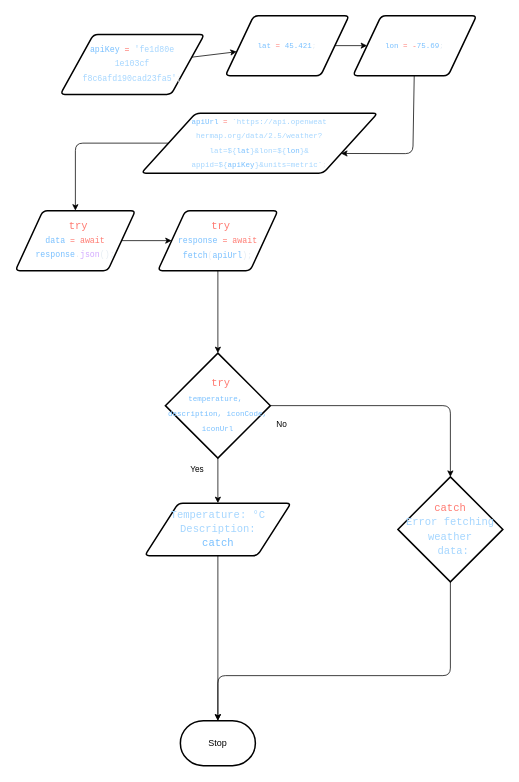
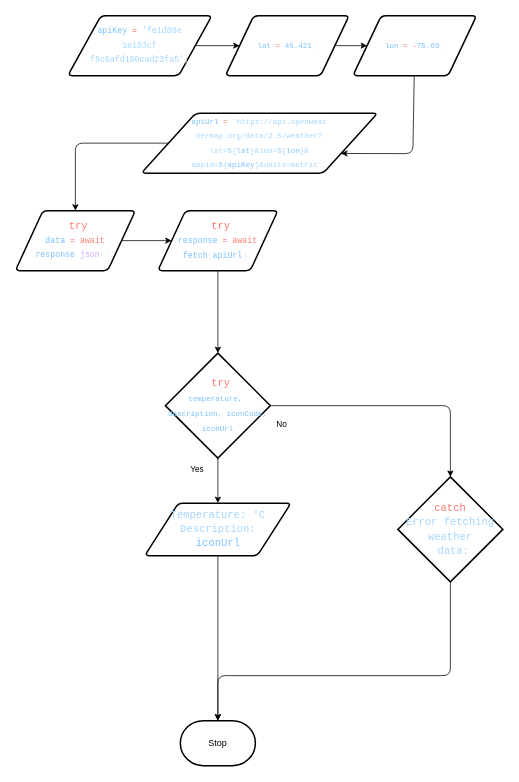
- <mxCell id="3" value="&lt;div style=&quot;color: rgb(230, 237, 243); font-family: Consolas, &amp;quot;Courier New&amp;quot;, monospace; line-height: 19px; font-size: 11px;&quot;&gt;&lt;font style=&quot;font-size: 11px;&quot;&gt;&lt;span style=&quot;color: rgb(121, 192, 255);&quot;&gt;apiKey&lt;/span&gt; &lt;span style=&quot;color: rgb(255, 123, 114);&quot;&gt;=&lt;/span&gt; &lt;span style=&quot;color: rgb(165, 214, 255);&quot;&gt;'fe1d80&lt;/span&gt;&lt;span style=&quot;color: rgb(165, 214, 255); background-color: initial;&quot;&gt;e&lt;/span&gt;&lt;/font&gt;&lt;/div&gt;&lt;div style=&quot;color: rgb(230, 237, 243); font-family: Consolas, &amp;quot;Courier New&amp;quot;, monospace; line-height: 19px; font-size: 11px;&quot;&gt;&lt;font style=&quot;font-size: 11px;&quot;&gt;&lt;font style=&quot;font-size: 11px;&quot;&gt;&lt;span style=&quot;color: rgb(165, 214, 255); background-color: initial;&quot;&gt;1&lt;/span&gt;&lt;/font&gt;&lt;font style=&quot;background-color: initial; font-size: 11px;&quot;&gt;&lt;span style=&quot;color: rgb(165, 214, 255); background-color: initial;&quot;&gt;e103cf&lt;/span&gt;&lt;/font&gt;&lt;/font&gt;&lt;/div&gt;&lt;div style=&quot;color: rgb(230, 237, 243); font-family: Consolas, &amp;quot;Courier New&amp;quot;, monospace; line-height: 19px; font-size: 11px;&quot;&gt;&lt;font style=&quot;font-size: 11px;&quot;&gt;&lt;span style=&quot;background-color: initial; color: rgb(165, 214, 255);&quot;&gt;f8c6afd1&lt;/span&gt;&lt;span style=&quot;background-color: initial; color: rgb(165, 214, 255);&quot;&gt;90cad23fa5'&lt;/span&gt;&lt;span style=&quot;background-color: initial;&quot;&gt;;&lt;/span&gt;&lt;/font&gt;&lt;/div&gt;" style="shape=parallelogram;html=1;strokeWidth=2;perimeter=parallelogramPerimeter;whiteSpace=wrap;rounded=1;arcSize=12;size=0.23;" vertex="1" parent="1"><mxGeometry x="80" y="45" width="192" height="80" as="geometry" /></mxCell>
+ <mxCell id="3" value="&lt;div style=&quot;color: rgb(230, 237, 243); font-family: Consolas, &amp;quot;Courier New&amp;quot;, monospace; line-height: 19px; font-size: 11px;&quot;&gt;&lt;font style=&quot;font-size: 11px;&quot;&gt;&lt;span style=&quot;color: rgb(121, 192, 255);&quot;&gt;apiKey&lt;/span&gt; &lt;span style=&quot;color: rgb(255, 123, 114);&quot;&gt;=&lt;/span&gt; &lt;span style=&quot;color: rgb(165, 214, 255);&quot;&gt;'fe1d80&lt;/span&gt;&lt;span style=&quot;color: rgb(165, 214, 255); background-color: initial;&quot;&gt;e&lt;/span&gt;&lt;/font&gt;&lt;/div&gt;&lt;div style=&quot;color: rgb(230, 237, 243); font-family: Consolas, &amp;quot;Courier New&amp;quot;, monospace; line-height: 19px; font-size: 11px;&quot;&gt;&lt;font style=&quot;font-size: 11px;&quot;&gt;&lt;font style=&quot;font-size: 11px;&quot;&gt;&lt;span style=&quot;color: rgb(165, 214, 255); background-color: initial;&quot;&gt;1&lt;/span&gt;&lt;/font&gt;&lt;font style=&quot;background-color: initial; font-size: 11px;&quot;&gt;&lt;span style=&quot;color: rgb(165, 214, 255); background-color: initial;&quot;&gt;e103cf&lt;/span&gt;&lt;/font&gt;&lt;/font&gt;&lt;/div&gt;&lt;div style=&quot;color: rgb(230, 237, 243); font-family: Consolas, &amp;quot;Courier New&amp;quot;, monospace; line-height: 19px; font-size: 11px;&quot;&gt;&lt;font style=&quot;font-size: 11px;&quot;&gt;&lt;span style=&quot;background-color: initial; color: rgb(165, 214, 255);&quot;&gt;f8c6afd1&lt;/span&gt;&lt;span style=&quot;background-color: initial; color: rgb(165, 214, 255);&quot;&gt;90cad23fa5'&lt;/span&gt;&lt;span style=&quot;background-color: initial;&quot;&gt;;&lt;/span&gt;&lt;/font&gt;&lt;/div&gt;" style="shape=parallelogram;html=1;strokeWidth=2;perimeter=parallelogramPerimeter;whiteSpace=wrap;rounded=1;arcSize=12;size=0.23;" vertex="1" parent="1"><mxGeometry x="90" y="20" width="192" height="80" as="geometry" /></mxCell>
- <mxCell id="21" value="&lt;div style=&quot;color: rgb(230, 237, 243); font-family: Consolas, &amp;quot;Courier New&amp;quot;, monospace; font-size: 14px; line-height: 19px;&quot;&gt;&lt;span style=&quot;color: rgb(165, 214, 255);&quot;&gt;Temperature:&amp;nbsp;&lt;/span&gt;&lt;span style=&quot;color: rgb(165, 214, 255);&quot;&gt;°C&lt;/span&gt;&lt;/div&gt;&lt;div style=&quot;color: rgb(230, 237, 243); font-family: Consolas, &amp;quot;Courier New&amp;quot;, monospace; font-size: 14px; line-height: 19px;&quot;&gt;&lt;div style=&quot;line-height: 19px;&quot;&gt;&lt;span style=&quot;color: rgb(165, 214, 255);&quot;&gt;Description:&lt;/span&gt;&lt;/div&gt;&lt;div style=&quot;line-height: 19px;&quot;&gt;&lt;div style=&quot;line-height: 19px;&quot;&gt;&lt;span style=&quot;color: rgb(121, 192, 255);&quot;&gt;catch&lt;/span&gt;&lt;/div&gt;&lt;/div&gt;&lt;/div&gt;" style="shape=parallelogram;html=1;strokeWidth=2;perimeter=parallelogramPerimeter;whiteSpace=wrap;rounded=1;arcSize=12;size=0.23;labelBackgroundColor=none;fontSize=11;" vertex="1" parent="1"><mxGeometry x="192.5" y="670" width="195" height="70" as="geometry" /></mxCell>
+ <mxCell id="21" value="&lt;div style=&quot;color: rgb(230, 237, 243); font-family: Consolas, &amp;quot;Courier New&amp;quot;, monospace; font-size: 14px; line-height: 19px;&quot;&gt;&lt;span style=&quot;color: rgb(165, 214, 255);&quot;&gt;Temperature:&amp;nbsp;&lt;/span&gt;&lt;span style=&quot;color: rgb(165, 214, 255);&quot;&gt;°C&lt;/span&gt;&lt;/div&gt;&lt;div style=&quot;color: rgb(230, 237, 243); font-family: Consolas, &amp;quot;Courier New&amp;quot;, monospace; font-size: 14px; line-height: 19px;&quot;&gt;&lt;div style=&quot;line-height: 19px;&quot;&gt;&lt;span style=&quot;color: rgb(165, 214, 255);&quot;&gt;Description:&lt;/span&gt;&lt;/div&gt;&lt;div style=&quot;line-height: 19px;&quot;&gt;&lt;div style=&quot;line-height: 19px;&quot;&gt;&lt;span style=&quot;color: rgb(121, 192, 255);&quot;&gt;iconUrl&lt;/span&gt;&lt;/div&gt;&lt;/div&gt;&lt;/div&gt;" style="shape=parallelogram;html=1;strokeWidth=2;perimeter=parallelogramPerimeter;whiteSpace=wrap;rounded=1;arcSize=12;size=0.23;labelBackgroundColor=none;fontSize=11;" vertex="1" parent="1"><mxGeometry x="192.5" y="670" width="195" height="70" as="geometry" /></mxCell>
